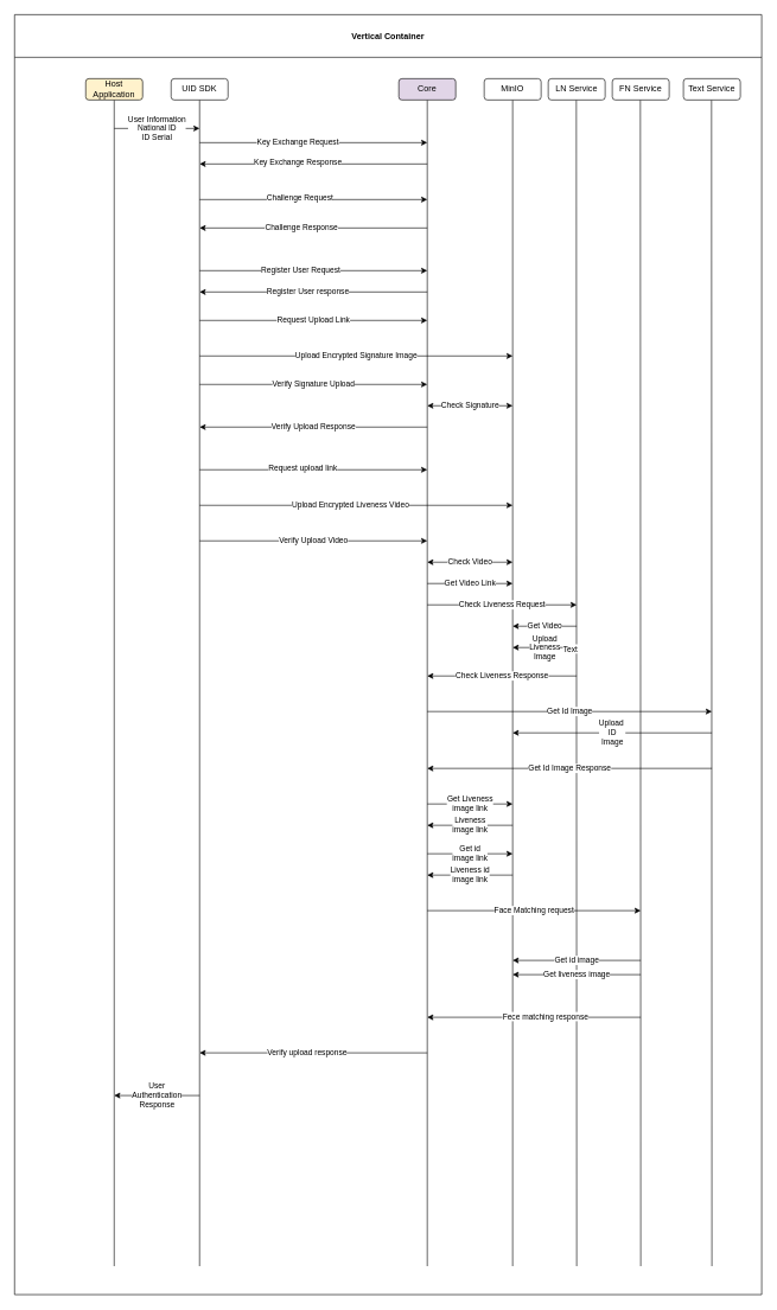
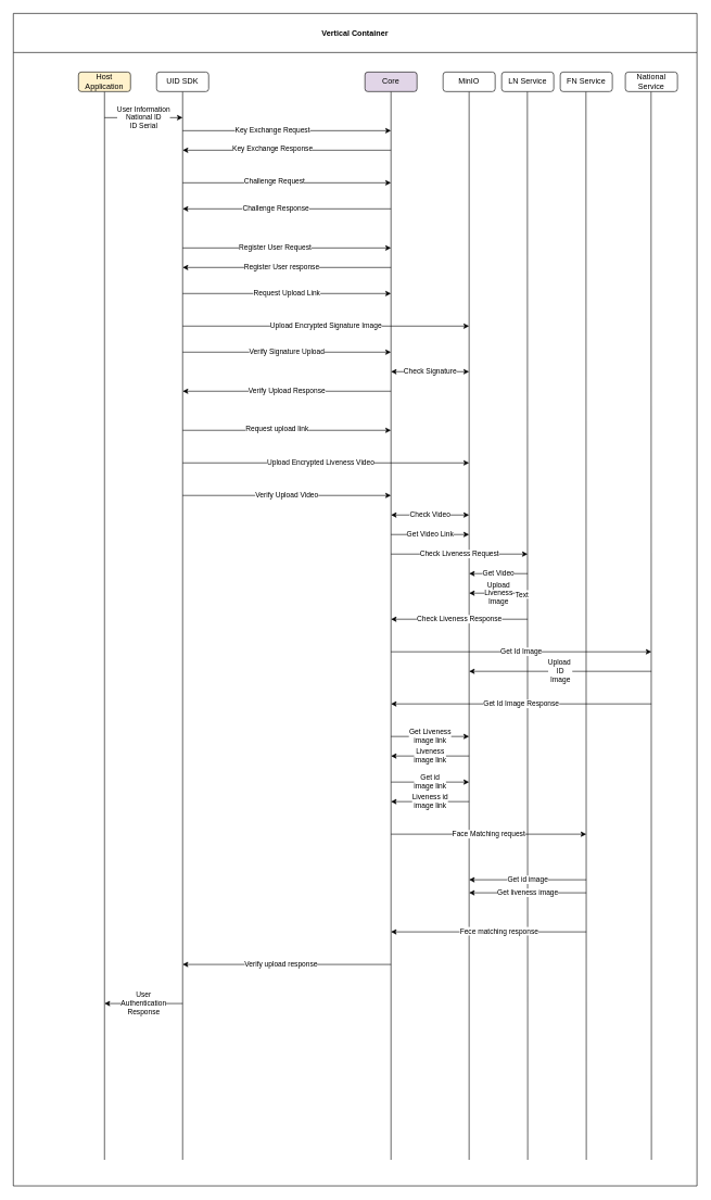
- <mxCell id="43" value="Text Service" style="rounded=1;whiteSpace=wrap;html=1;" parent="1" vertex="1"><mxGeometry x="960" y="110" width="80" height="30" as="geometry" /></mxCell>
+ <mxCell id="43" value="National Service" style="rounded=1;whiteSpace=wrap;html=1;" parent="1" vertex="1"><mxGeometry x="960" y="110" width="80" height="30" as="geometry" /></mxCell>
